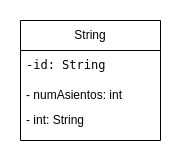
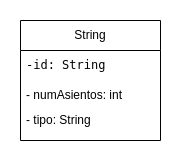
- <mxCell id="5" value="&lt;div&gt;- int: String&lt;/div&gt;&lt;div&gt;&lt;br&gt;&lt;/div&gt;" style="text;strokeColor=none;fillColor=none;align=left;verticalAlign=middle;spacingLeft=4;spacingRight=4;overflow=hidden;points=[[0,0.5],[1,0.5]];portConstraint=eastwest;rotatable=0;whiteSpace=wrap;html=1;" vertex="1" parent="2"><mxGeometry y="90" width="140" height="30" as="geometry" /></mxCell>
+ <mxCell id="5" value="&lt;div&gt;- tipo: String&lt;/div&gt;&lt;div&gt;&lt;br&gt;&lt;/div&gt;" style="text;strokeColor=none;fillColor=none;align=left;verticalAlign=middle;spacingLeft=4;spacingRight=4;overflow=hidden;points=[[0,0.5],[1,0.5]];portConstraint=eastwest;rotatable=0;whiteSpace=wrap;html=1;" vertex="1" parent="2"><mxGeometry y="90" width="140" height="30" as="geometry" /></mxCell>
